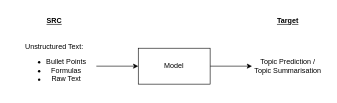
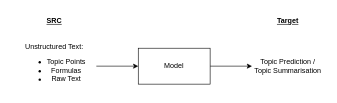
- <mxCell id="3" value="Unstructured Text:&lt;br&gt;&lt;ul&gt;&lt;li&gt;Bullet Points&lt;br&gt;&lt;/li&gt;&lt;li&gt;Formulas&lt;/li&gt;&lt;li&gt;Raw Text&lt;/li&gt;&lt;/ul&gt;" style="text;html=1;strokeColor=none;fillColor=none;align=center;verticalAlign=middle;whiteSpace=wrap;rounded=0;" vertex="1" parent="1"><mxGeometry x="20" y="70" width="140" height="80" as="geometry" /></mxCell>
+ <mxCell id="3" value="Unstructured Text:&lt;br&gt;&lt;ul&gt;&lt;li&gt;Topic Points&lt;br&gt;&lt;/li&gt;&lt;li&gt;Formulas&lt;/li&gt;&lt;li&gt;Raw Text&lt;/li&gt;&lt;/ul&gt;" style="text;html=1;strokeColor=none;fillColor=none;align=center;verticalAlign=middle;whiteSpace=wrap;rounded=0;" vertex="1" parent="1"><mxGeometry x="20" y="70" width="140" height="80" as="geometry" /></mxCell>
